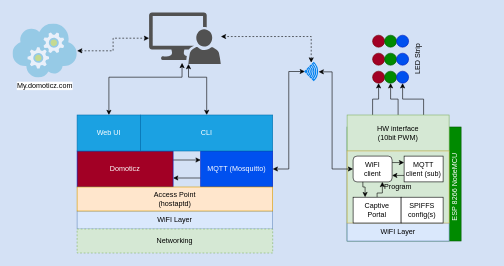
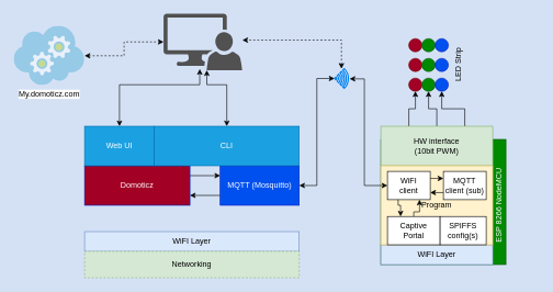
- <mxCell id="24" value="WiFI&lt;br&gt;client" style="whiteSpace=wrap;html=1;rounded=1;" vertex="1" parent="1"><mxGeometry x="588" y="259.5" width="65" height="43" as="geometry" /></mxCell>
+ <mxCell id="24" value="WiFI&lt;br&gt;client" style="rounded=0;whiteSpace=wrap;html=1;" vertex="1" parent="1"><mxGeometry x="588" y="259.5" width="65" height="43" as="geometry" /></mxCell>
- <mxCell id="19" value="Program" style="rounded=0;whiteSpace=wrap;html=1;fillColor=#d5e8d4;strokeColor=#d6b656;" vertex="1" parent="1"><mxGeometry x="578" y="251" width="170" height="120" as="geometry" /></mxCell>
+ <mxCell id="19" value="Program" style="rounded=0;whiteSpace=wrap;html=1;fillColor=#fff2cc;strokeColor=#d6b656;" vertex="1" parent="1"><mxGeometry x="578" y="251" width="170" height="120" as="geometry" /></mxCell>
- <mxCell id="7" value="Access Point&lt;br&gt;(hostaptd)" style="rounded=0;whiteSpace=wrap;html=1;fillColor=#ffe6cc;strokeColor=#d79b00;" vertex="1" parent="1"><mxGeometry x="128" y="311" width="326" height="40" as="geometry" /></mxCell>
